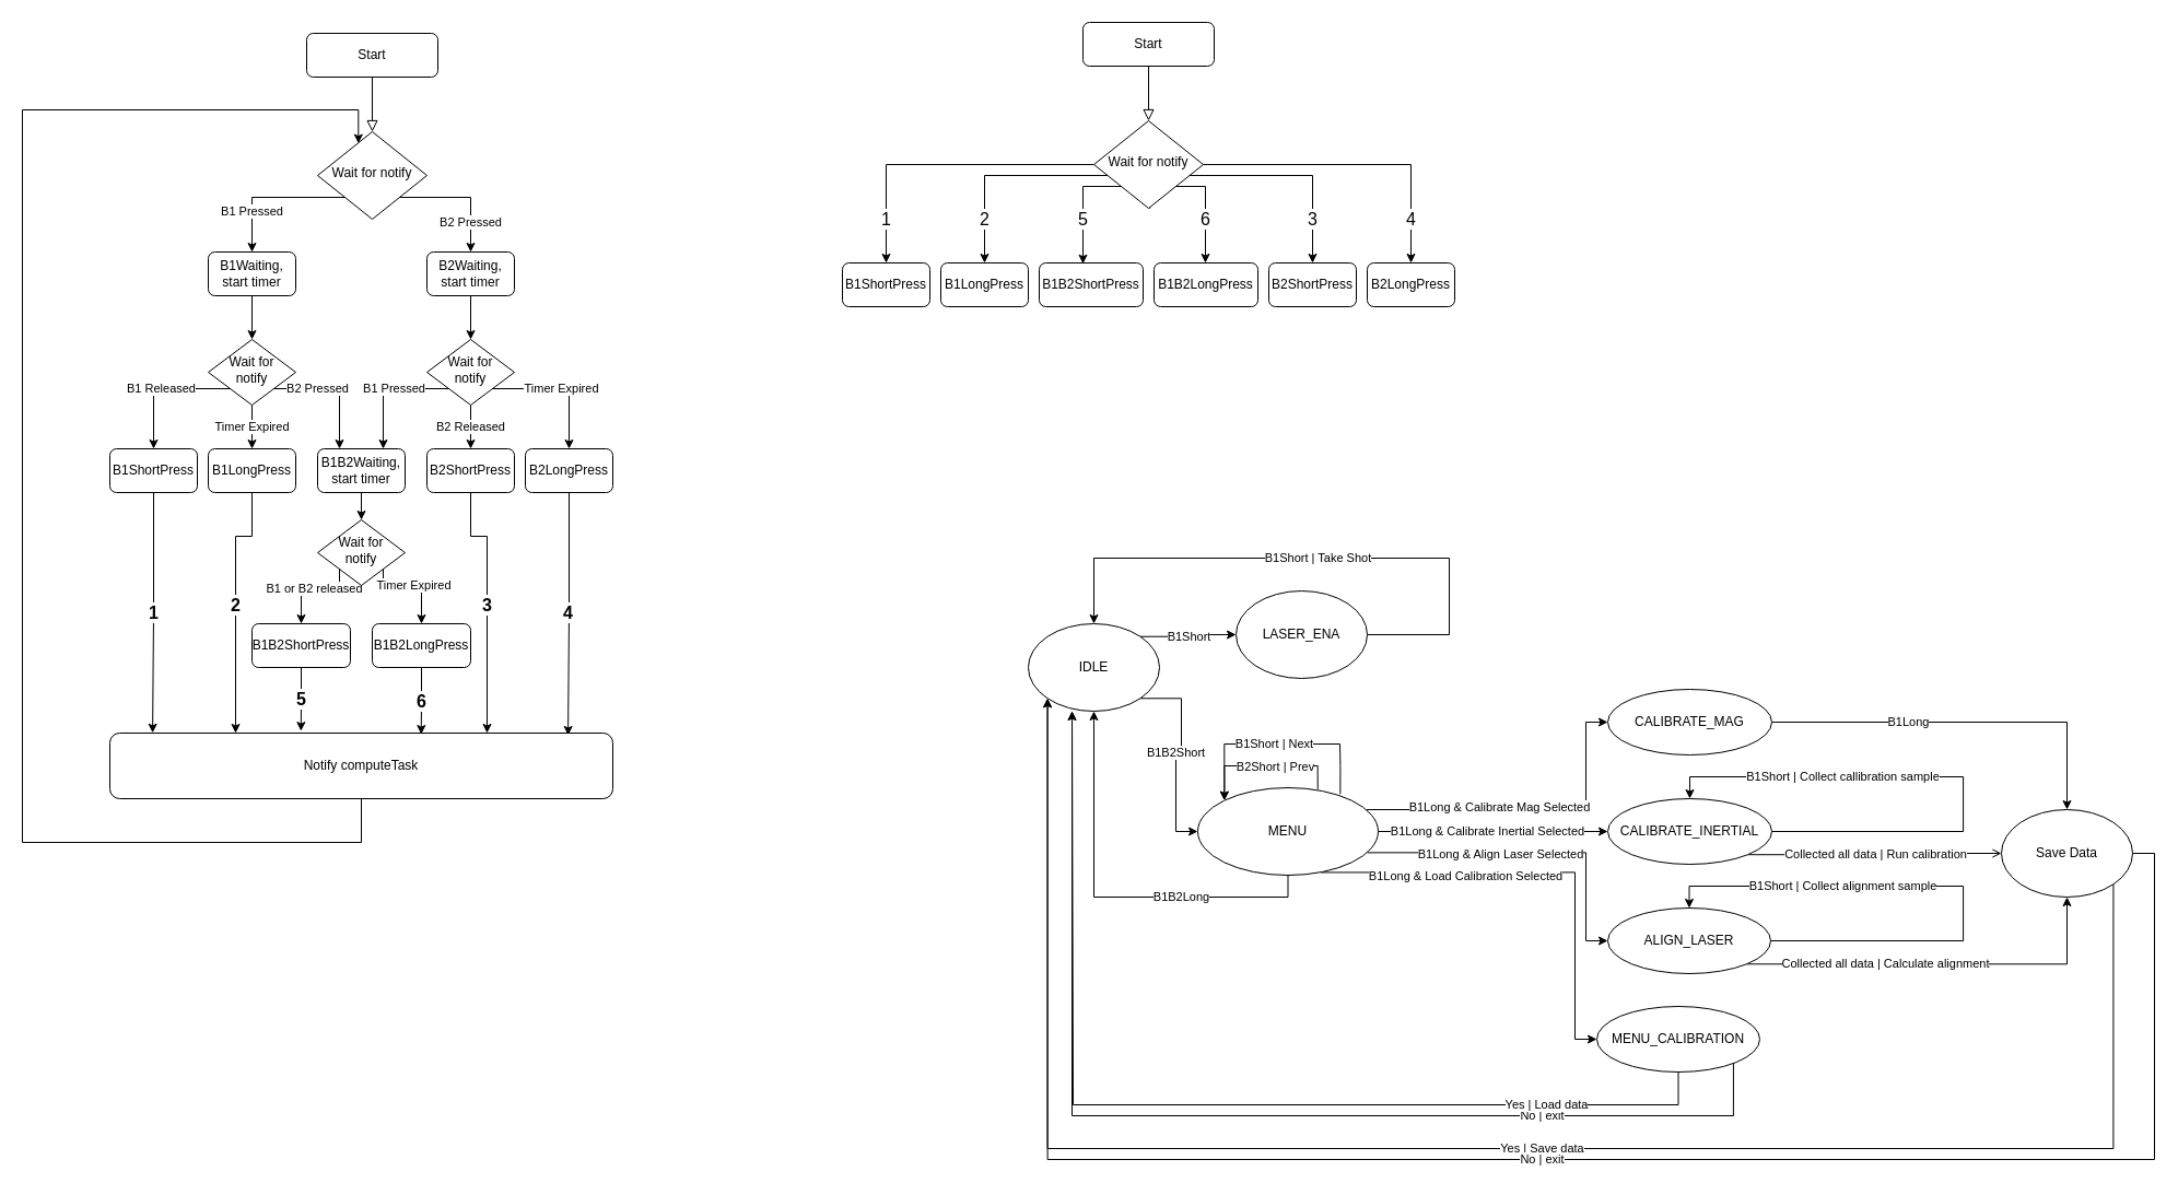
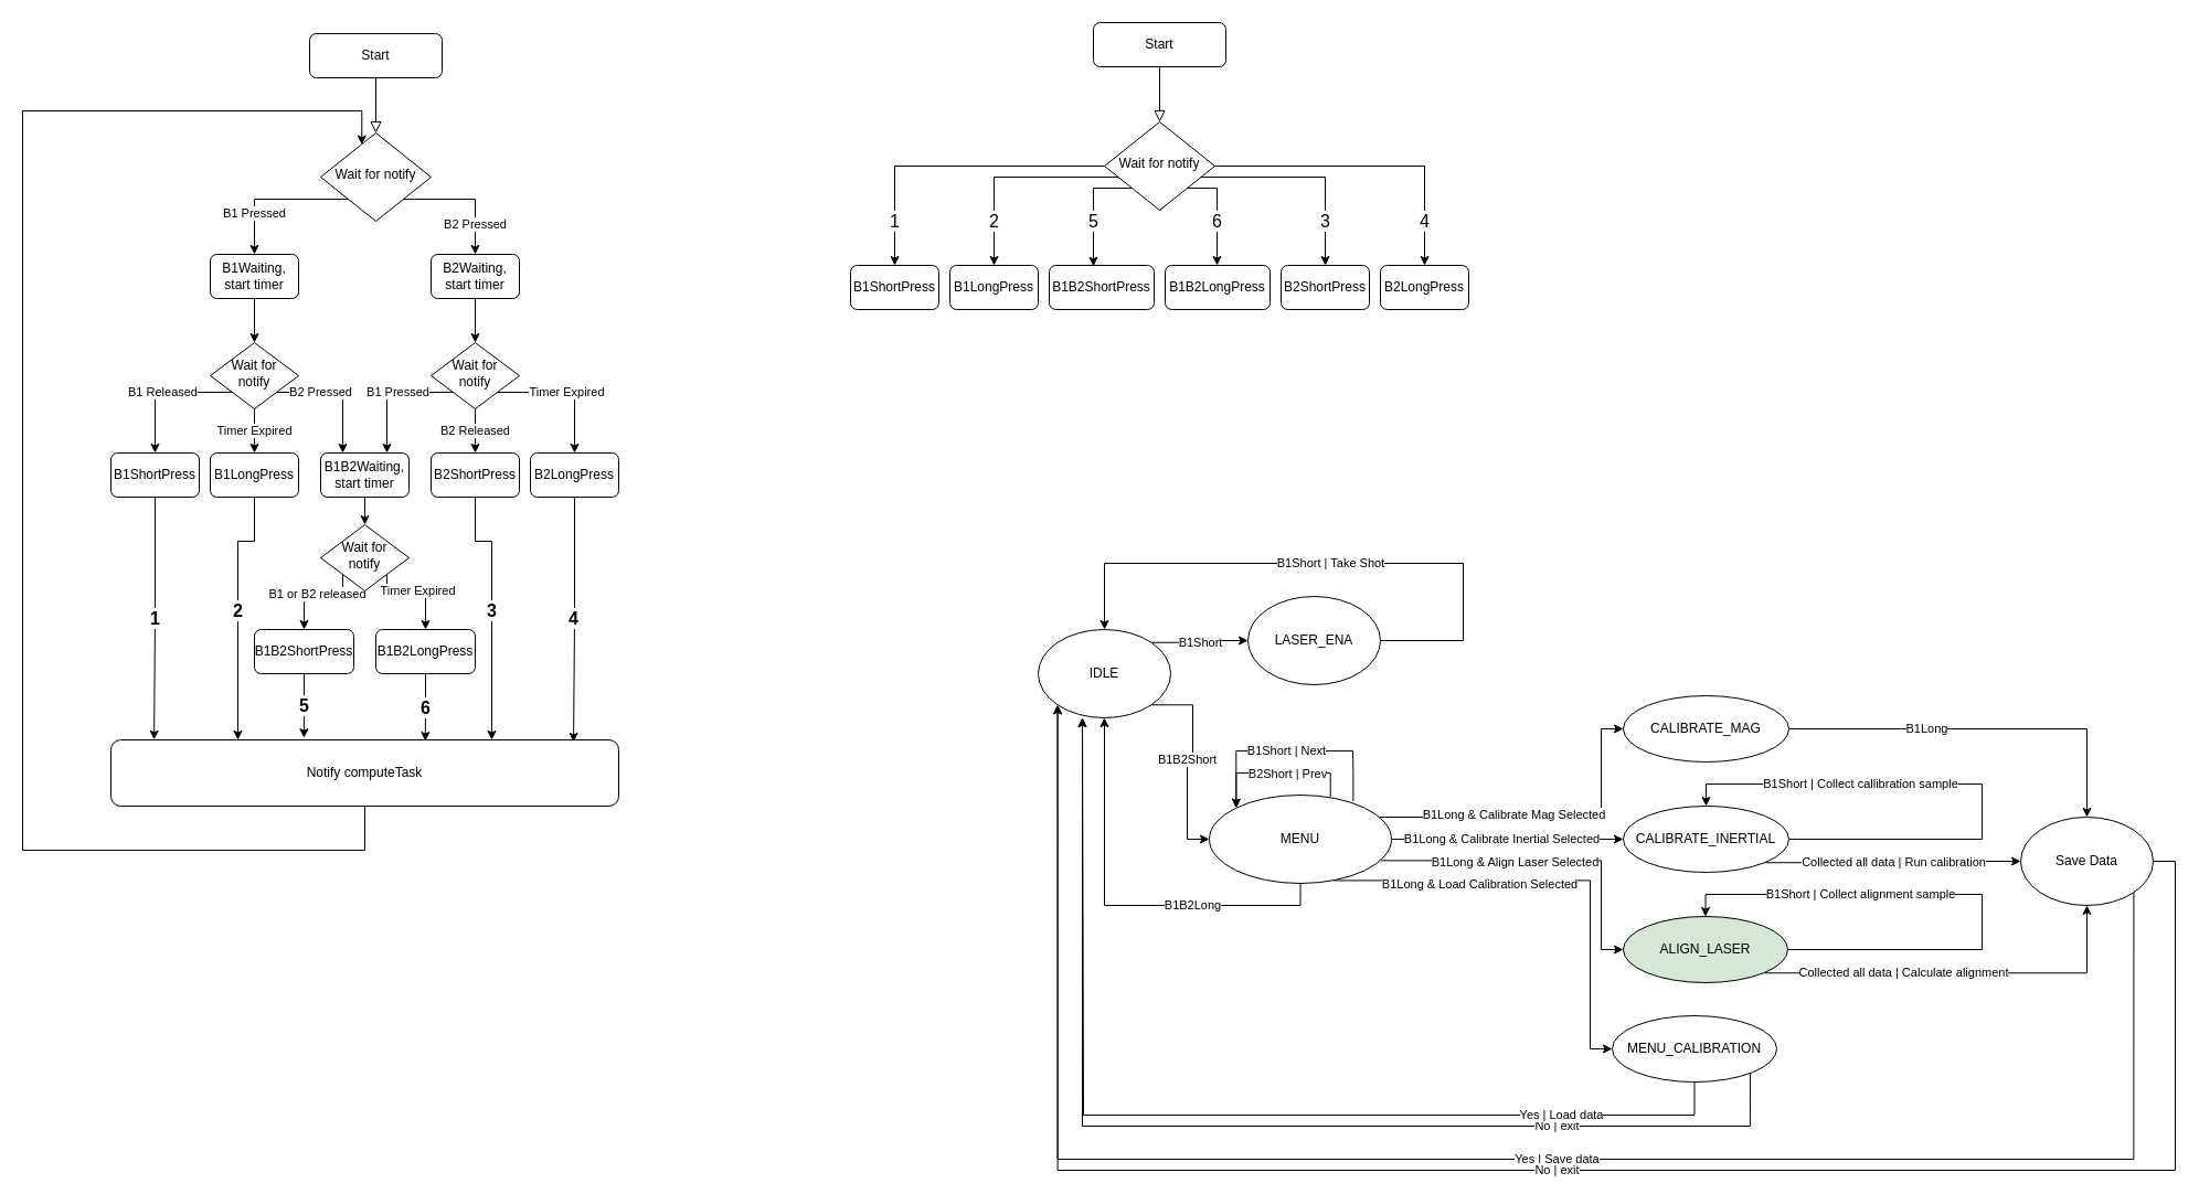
- <mxCell id="65" value="Collected all data | Run calibration" style="edgeStyle=orthogonalEdgeStyle;rounded=0;orthogonalLoop=1;jettySize=auto;html=1;exitX=1;exitY=1;exitDx=0;exitDy=0;entryX=0;entryY=0.5;entryDx=0;entryDy=0;endArrow=open;" edge="1" parent="1" source="66" target="75"><mxGeometry relative="1" as="geometry" /></mxCell>
+ <mxCell id="65" value="Collected all data | Run calibration" style="edgeStyle=orthogonalEdgeStyle;rounded=0;orthogonalLoop=1;jettySize=auto;html=1;exitX=1;exitY=1;exitDx=0;exitDy=0;entryX=0;entryY=0.5;entryDx=0;entryDy=0;" edge="1" parent="1" source="66" target="75"><mxGeometry relative="1" as="geometry" /></mxCell>
- <mxCell id="68" value="ALIGN_LASER" style="ellipse;whiteSpace=wrap;html=1;" vertex="1" parent="1"><mxGeometry x="1470" y="830" width="149" height="60" as="geometry" /></mxCell>
+ <mxCell id="68" value="ALIGN_LASER" style="ellipse;whiteSpace=wrap;html=1;fillColor=#d5e8d4;" vertex="1" parent="1"><mxGeometry x="1470" y="830" width="149" height="60" as="geometry" /></mxCell>
